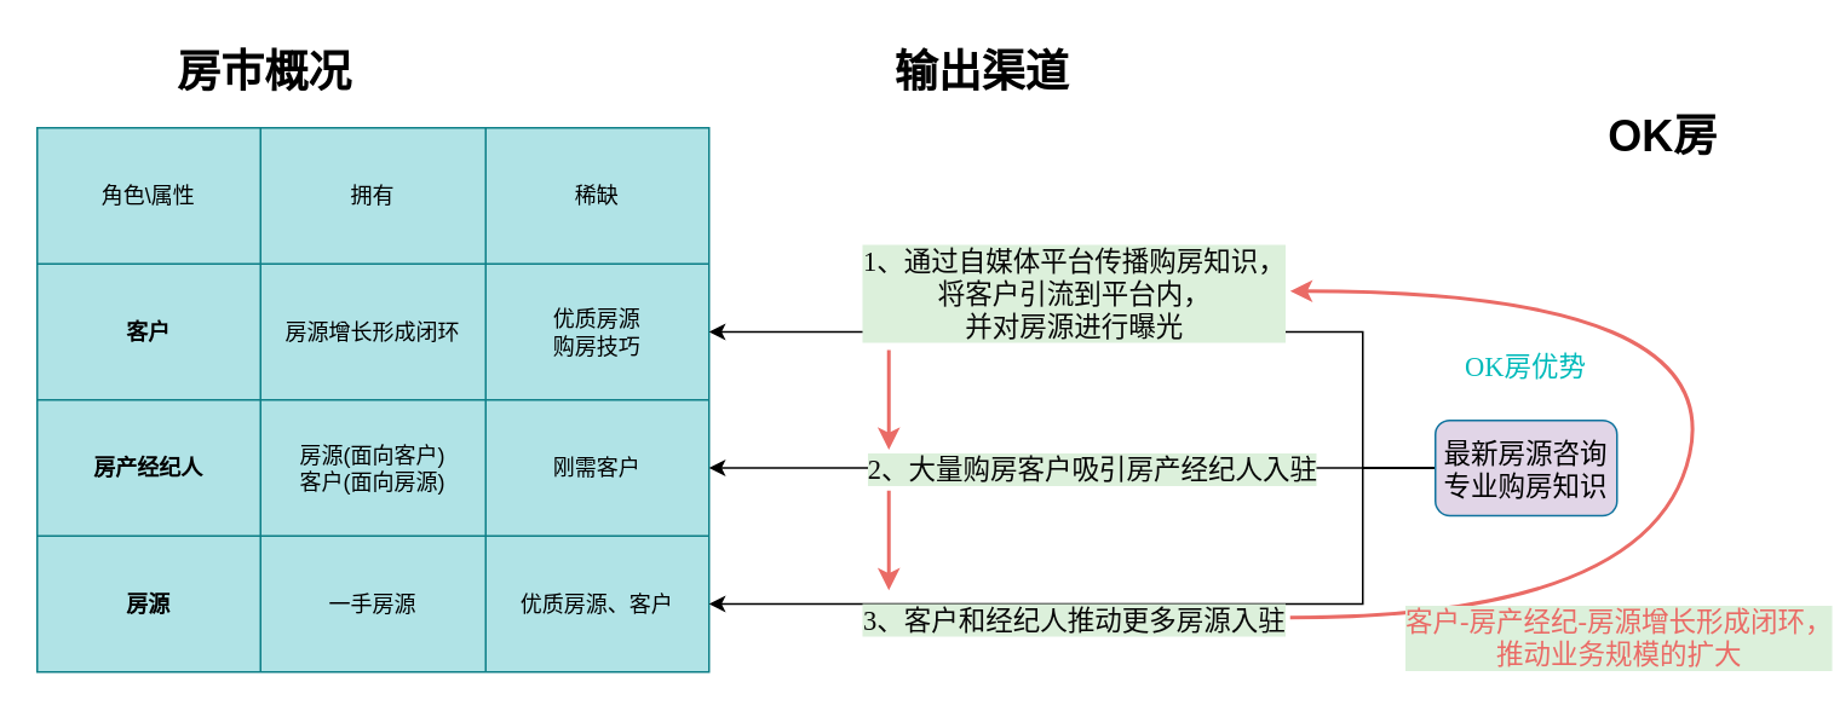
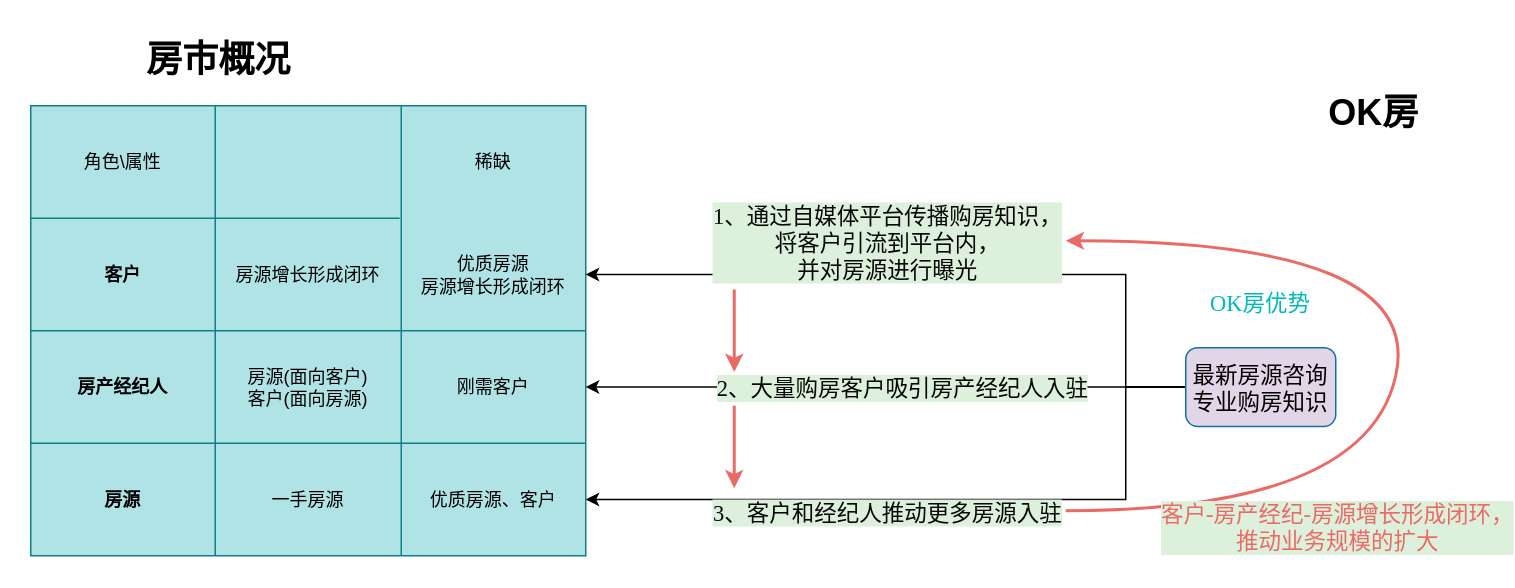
- <mxCell id="28" value="输出渠道" style="text;strokeColor=none;fillColor=none;html=1;fontSize=24;fontStyle=1;verticalAlign=middle;align=center;labelBackgroundColor=none;" vertex="1" parent="1"><mxGeometry x="490" y="20" width="100" height="40" as="geometry" /></mxCell>
- <mxCell id="5" value="拥有" style="shape=partialRectangle;html=1;whiteSpace=wrap;connectable=0;fillColor=none;top=0;left=0;bottom=0;right=0;overflow=hidden;" vertex="1" parent="3"><mxGeometry x="123" width="124" height="75" as="geometry" /></mxCell>
- <mxCell id="10" value="优质房源&lt;br&gt;购房技巧" style="shape=partialRectangle;html=1;whiteSpace=wrap;connectable=0;fillColor=none;top=0;left=0;bottom=0;right=0;overflow=hidden;" vertex="1" parent="7"><mxGeometry x="247" width="123" height="75" as="geometry" /></mxCell>
+ <mxCell id="10" value="优质房源&lt;br&gt;房源增长形成闭环" style="shape=partialRectangle;html=1;whiteSpace=wrap;connectable=0;fillColor=none;top=0;left=0;bottom=0;right=0;overflow=hidden;" vertex="1" parent="7"><mxGeometry x="247" width="123" height="75" as="geometry" /></mxCell>
